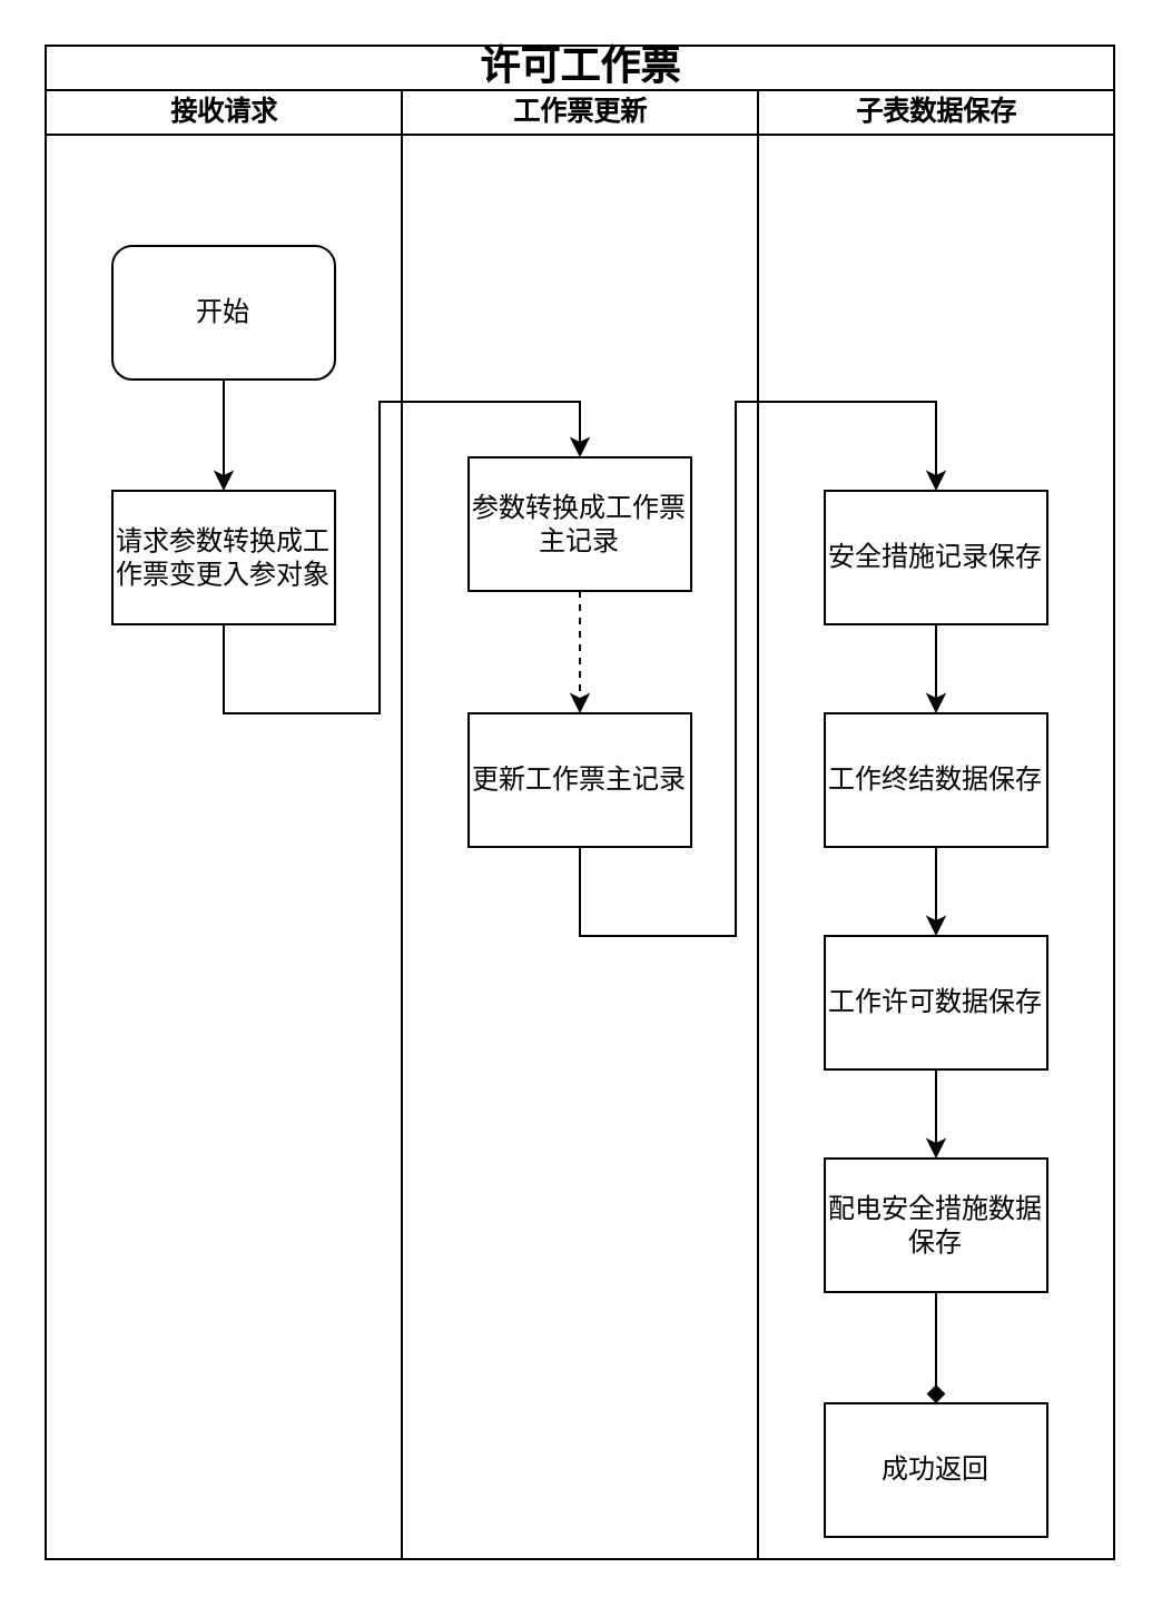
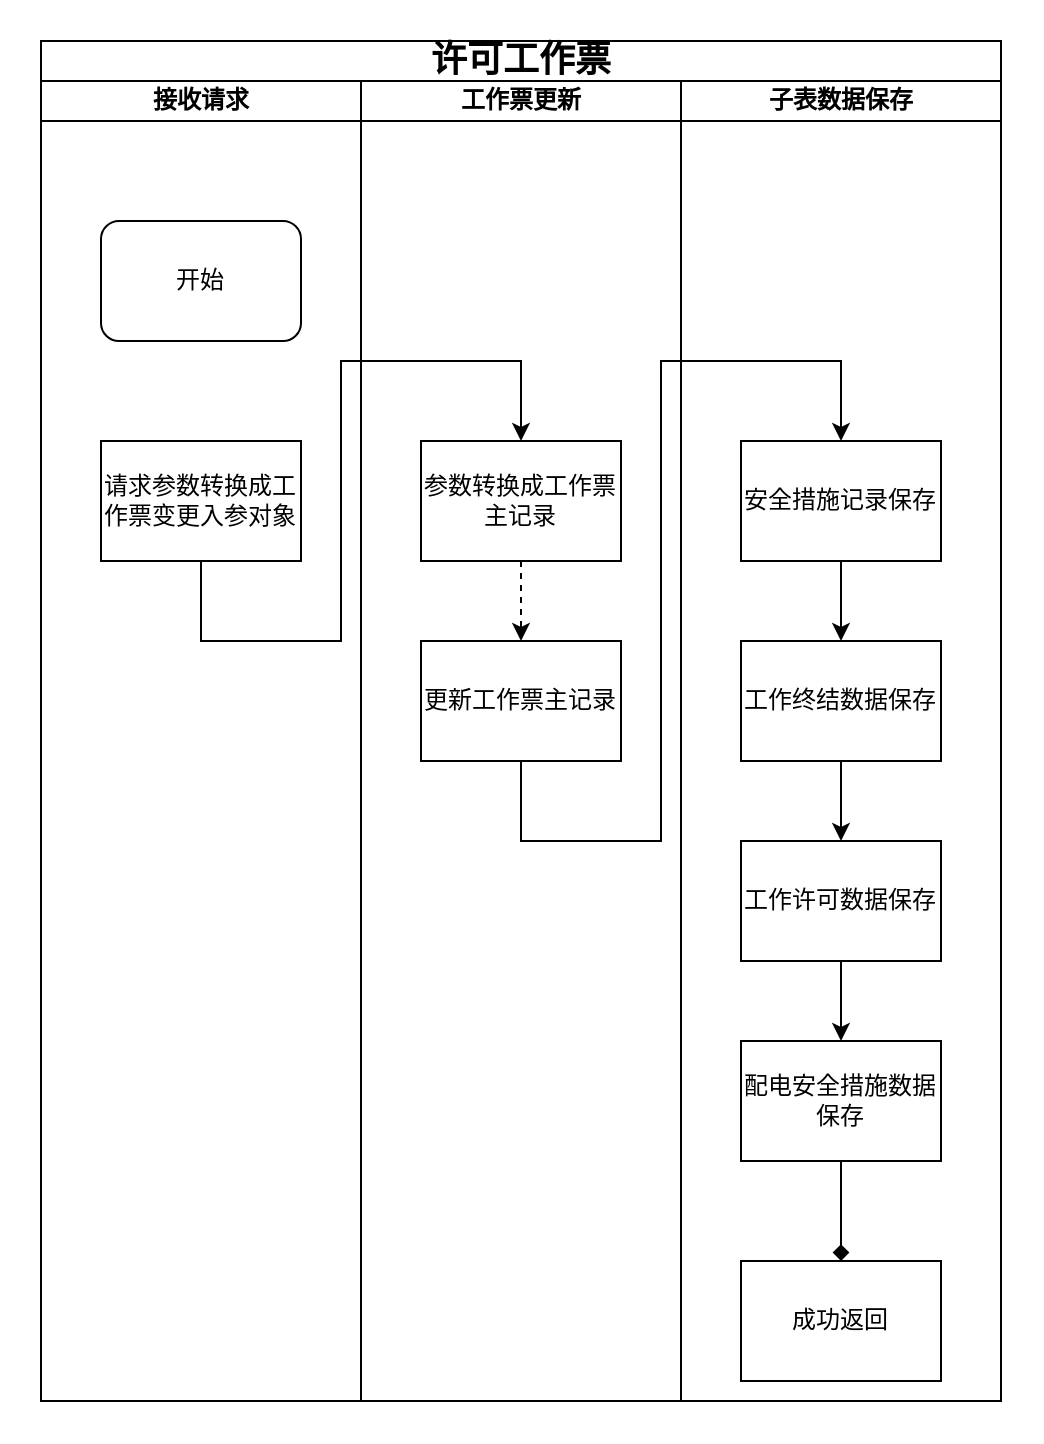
- <mxCell id="6" style="edgeStyle=orthogonalEdgeStyle;rounded=0;orthogonalLoop=1;jettySize=auto;html=1;exitX=0.5;exitY=1;exitDx=0;exitDy=0;entryX=0.5;entryY=0;entryDx=0;entryDy=0;" edge="1" parent="3" source="4" target="5"><mxGeometry relative="1" as="geometry"><Array as="points"><mxPoint x="80" y="160" /><mxPoint x="80" y="160" /></Array></mxGeometry></mxCell>
- <mxCell id="9" value="&lt;span style=&quot;font-size: 12px;&quot;&gt;参数转换成工作票主记录&lt;/span&gt;" style="whiteSpace=wrap;html=1;fontSize=8;fontFamily=Verdana;rounded=0;shadow=0;labelBackgroundColor=none;strokeWidth=1;" vertex="1" parent="7"><mxGeometry x="30" y="165" width="100" height="60" as="geometry" /></mxCell>
+ <mxCell id="9" value="&lt;span style=&quot;font-size: 12px;&quot;&gt;参数转换成工作票主记录&lt;/span&gt;" style="whiteSpace=wrap;html=1;fontSize=8;fontFamily=Verdana;rounded=0;shadow=0;labelBackgroundColor=none;strokeWidth=1;" vertex="1" parent="7"><mxGeometry x="30" y="180" width="100" height="60" as="geometry" /></mxCell>
